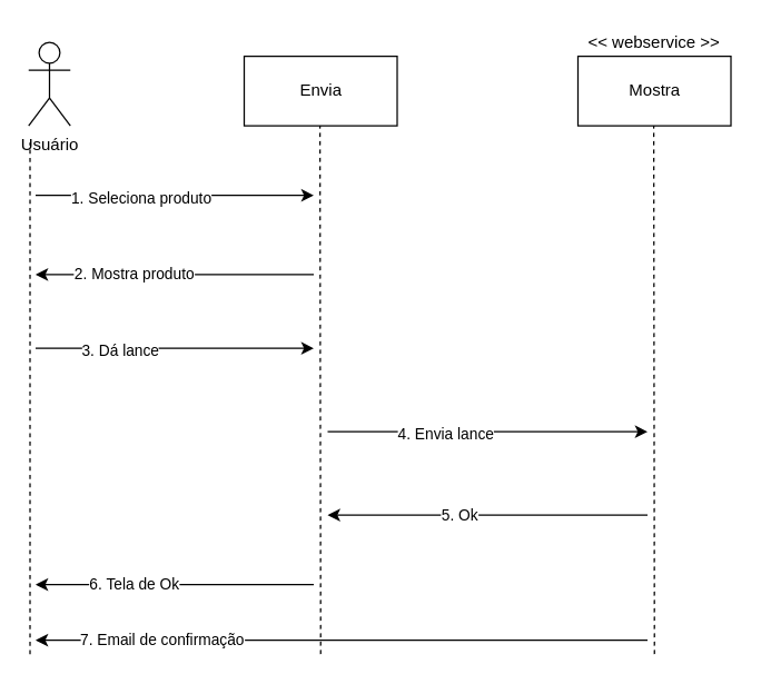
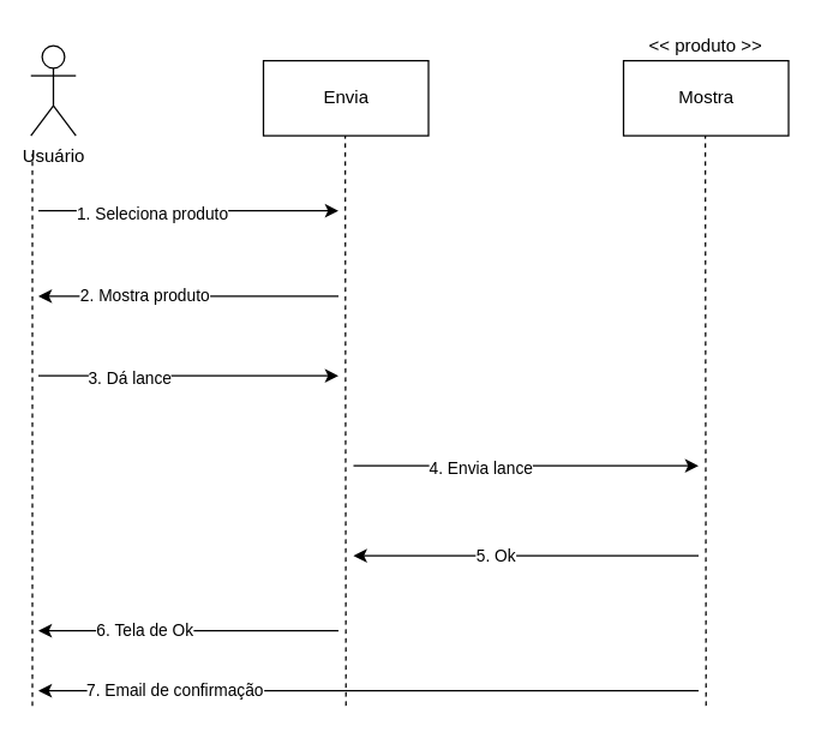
- <mxCell id="5" value="&amp;lt;&amp;lt; webservice &amp;gt;&amp;gt;" style="text;html=1;strokeColor=none;fillColor=none;align=center;verticalAlign=middle;whiteSpace=wrap;rounded=0;" vertex="1" parent="1"><mxGeometry x="415" y="20" width="110" height="20" as="geometry" /></mxCell>
+ <mxCell id="5" value="&amp;lt;&amp;lt; produto &amp;gt;&amp;gt;" style="text;html=1;strokeColor=none;fillColor=none;align=center;verticalAlign=middle;whiteSpace=wrap;rounded=0;" vertex="1" parent="1"><mxGeometry x="415" y="20" width="110" height="20" as="geometry" /></mxCell>
